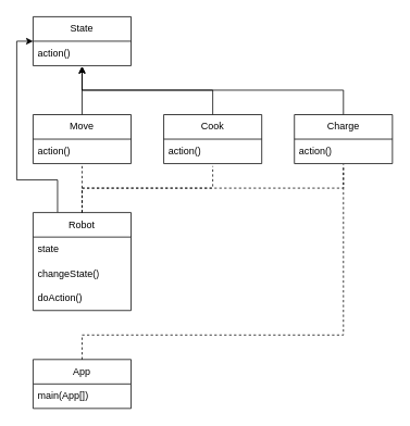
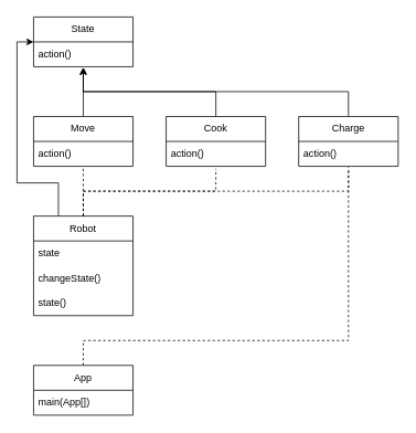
- <mxCell id="8" value="doAction()" style="text;strokeColor=none;fillColor=none;align=left;verticalAlign=middle;spacingLeft=4;spacingRight=4;overflow=hidden;points=[[0,0.5],[1,0.5]];portConstraint=eastwest;rotatable=0;whiteSpace=wrap;html=1;" vertex="1" parent="5"><mxGeometry y="90" width="120" height="30" as="geometry" /></mxCell>
+ <mxCell id="8" value="state()" style="text;strokeColor=none;fillColor=none;align=left;verticalAlign=middle;spacingLeft=4;spacingRight=4;overflow=hidden;points=[[0,0.5],[1,0.5]];portConstraint=eastwest;rotatable=0;whiteSpace=wrap;html=1;" vertex="1" parent="5"><mxGeometry y="90" width="120" height="30" as="geometry" /></mxCell>
